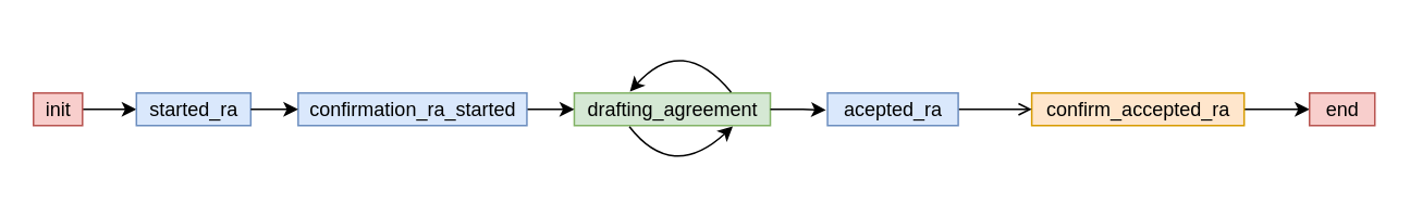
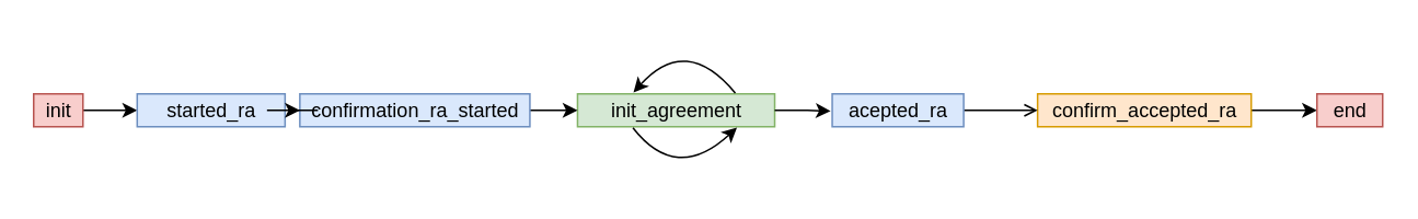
- <mxCell id="5" value="started_ra" style="text;html=1;align=center;verticalAlign=middle;resizable=0;points=[];autosize=1;fillColor=#dae8fc;strokeColor=#6c8ebf;" parent="1" vertex="1"><mxGeometry x="83" y="56.5" width="70" height="20" as="geometry" /></mxCell>
+ <mxCell id="5" value="started_ra" style="text;html=1;align=center;verticalAlign=middle;resizable=0;points=[];autosize=1;fillColor=#dae8fc;strokeColor=#6c8ebf;" parent="1" vertex="1"><mxGeometry x="83" y="56.5" width="90" height="20" as="geometry" /></mxCell>
- <mxCell id="2" value="drafting_agreement" style="text;html=1;align=center;verticalAlign=middle;resizable=0;points=[];autosize=1;strokeColor=#82b366;fillColor=#d5e8d4;" parent="1" vertex="1"><mxGeometry x="351" y="56.5" width="120" height="20" as="geometry" /></mxCell>
+ <mxCell id="2" value="init_agreement" style="text;html=1;align=center;verticalAlign=middle;resizable=0;points=[];autosize=1;strokeColor=#82b366;fillColor=#d5e8d4;" parent="1" vertex="1"><mxGeometry x="351" y="56.5" width="120" height="20" as="geometry" /></mxCell>
